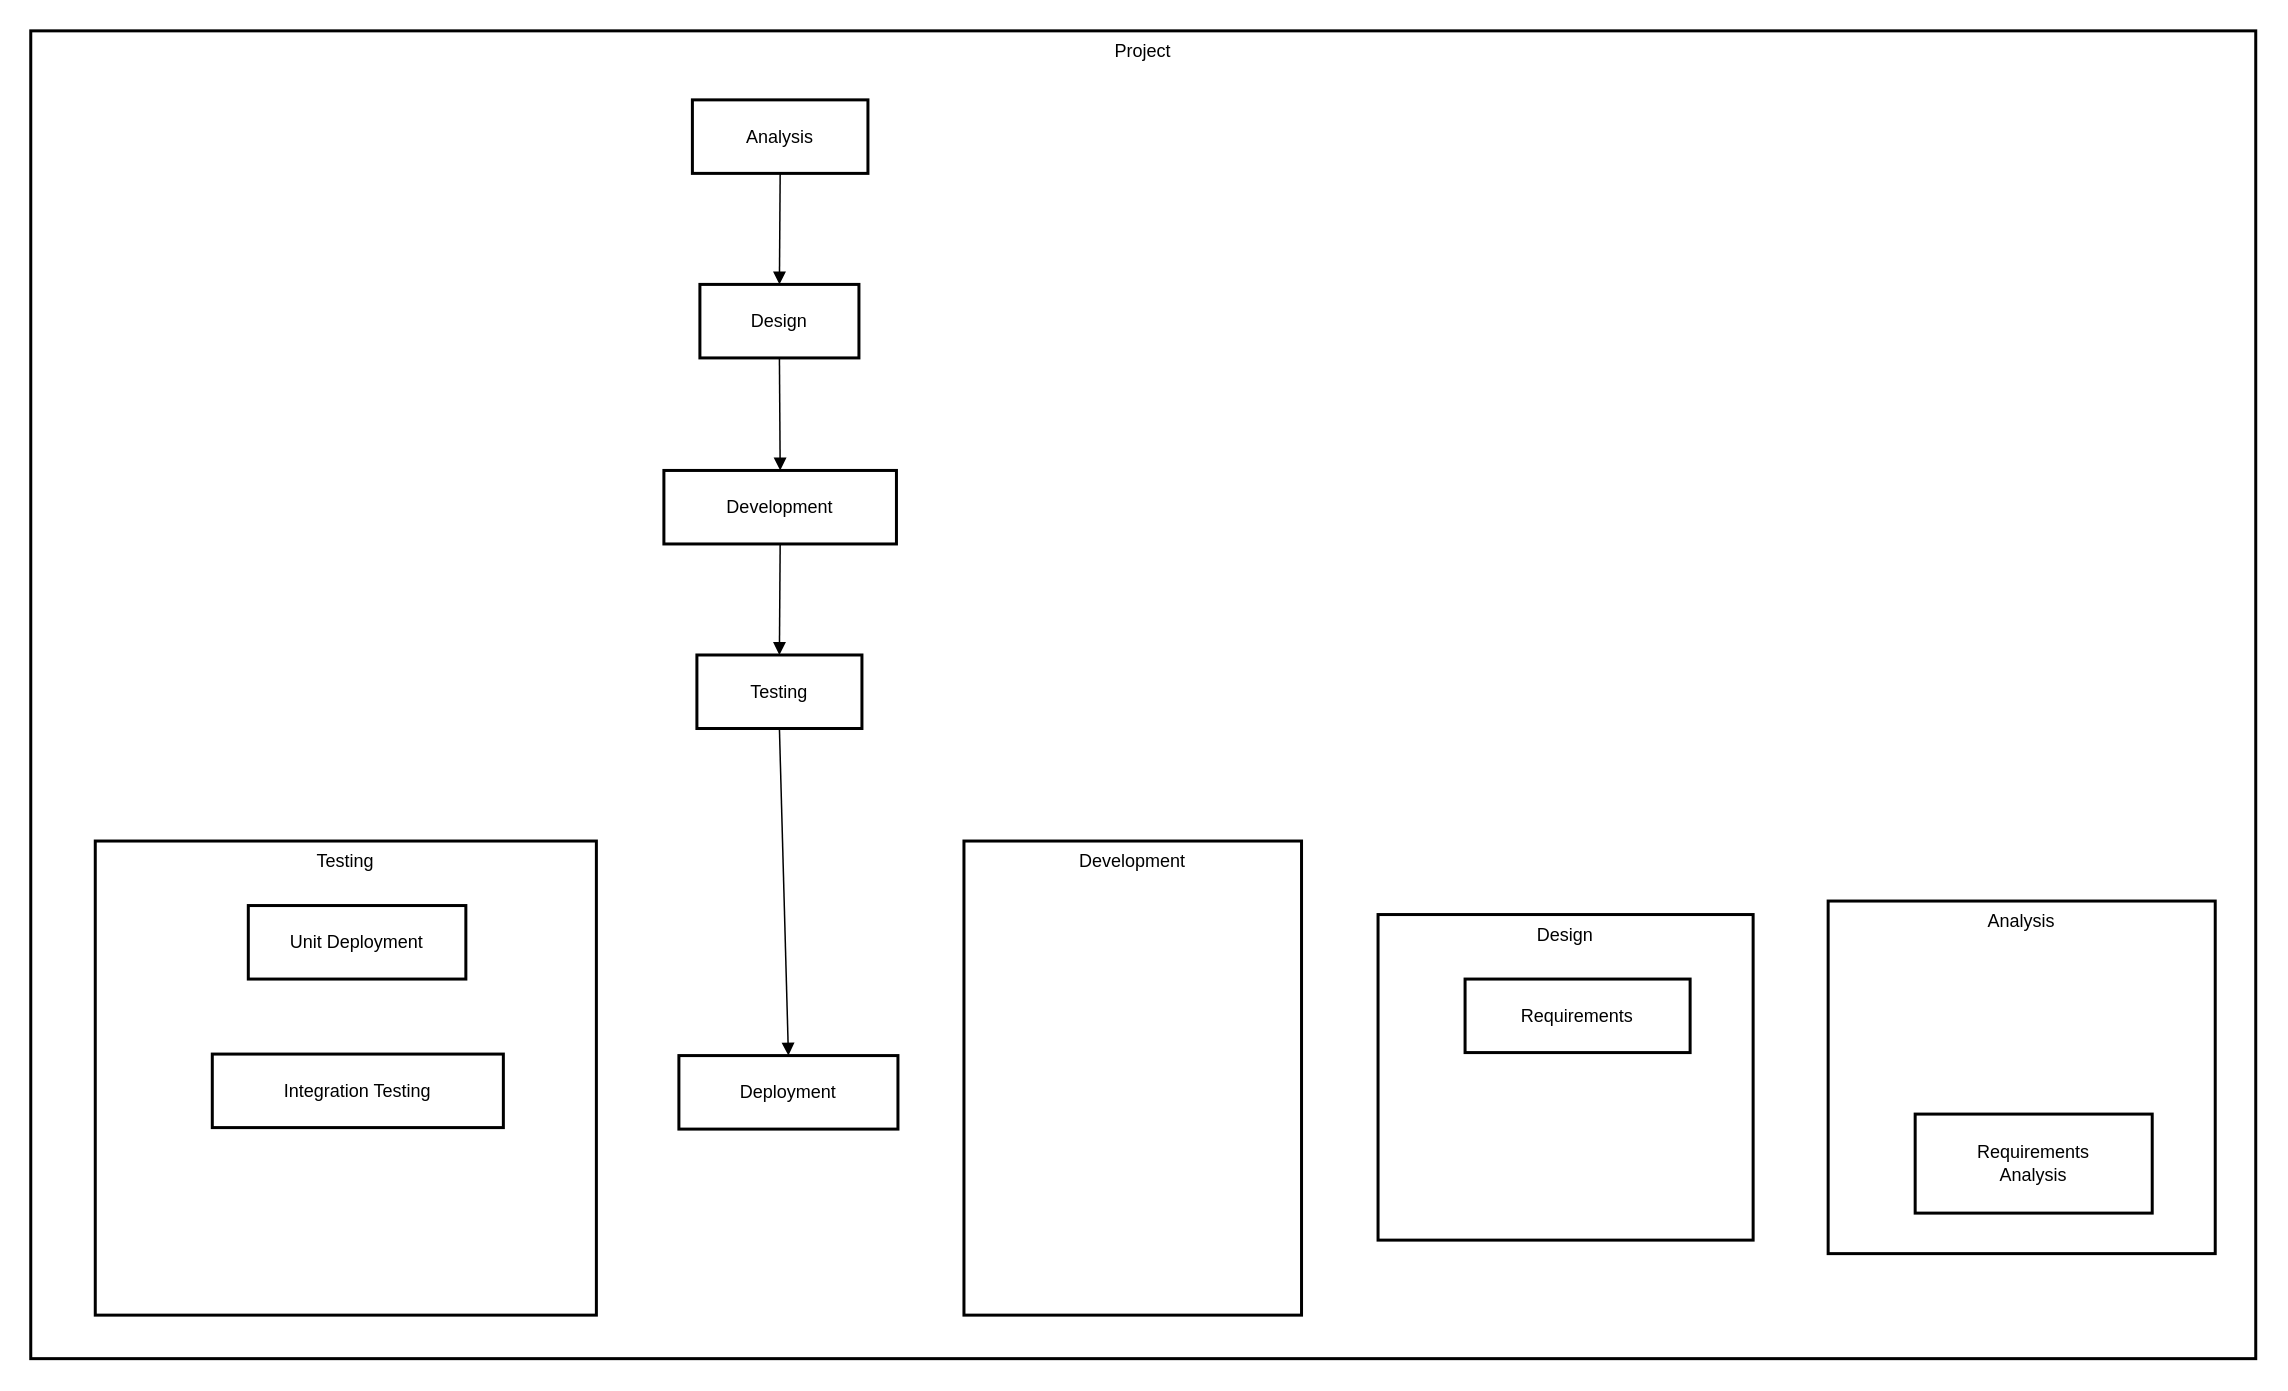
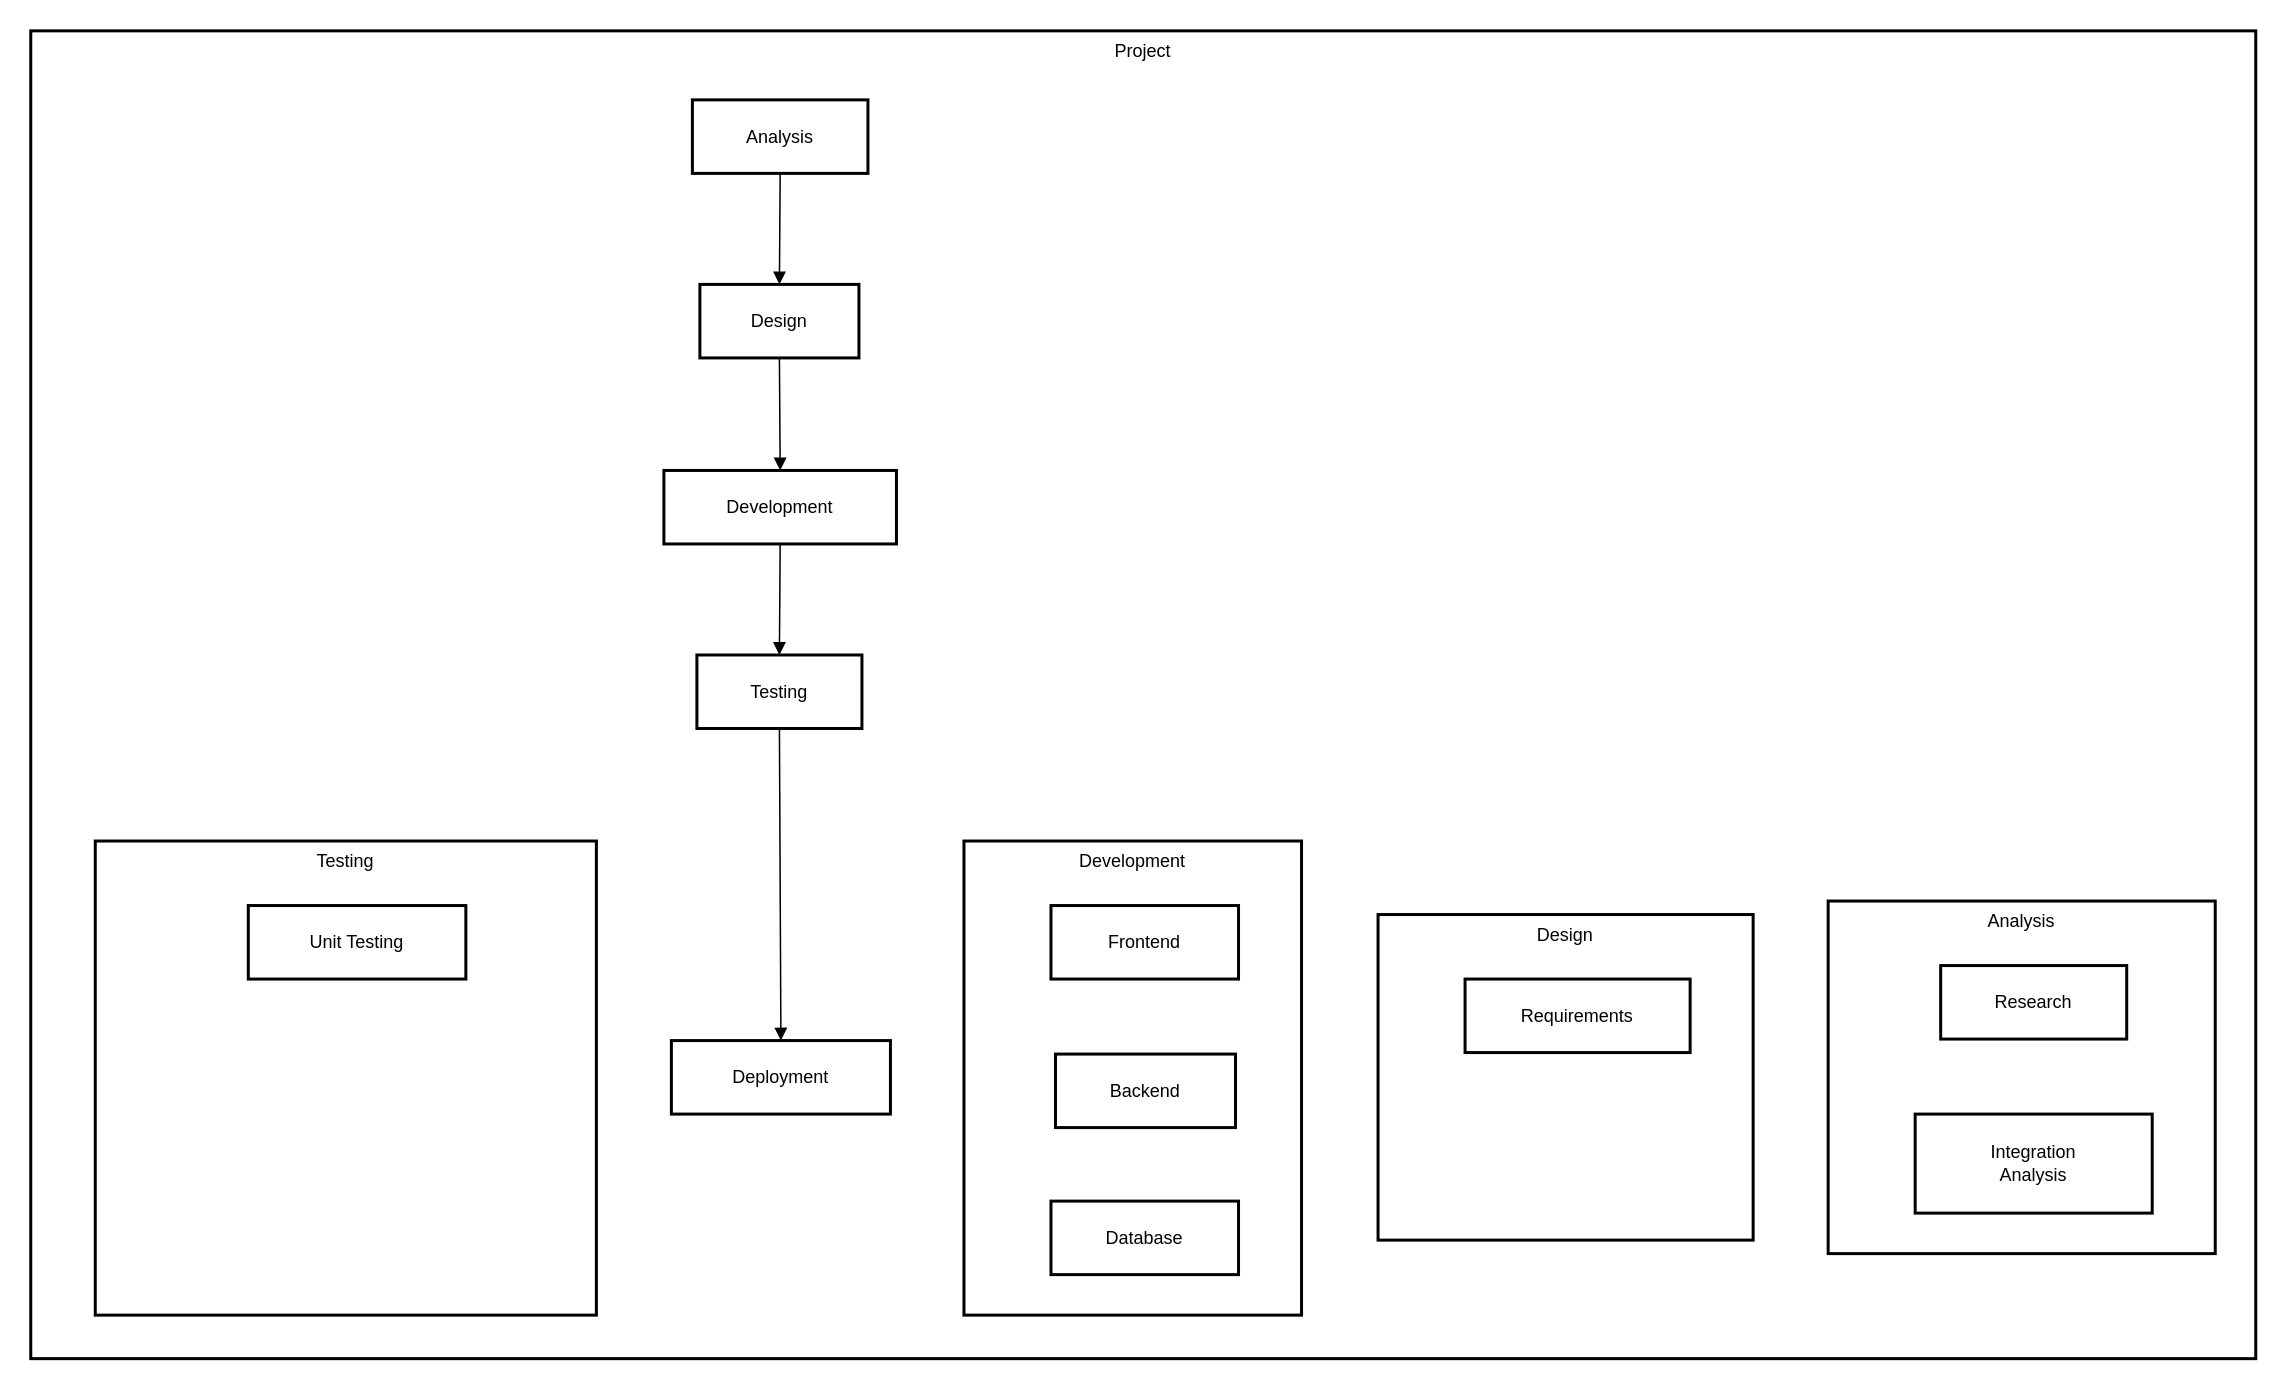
+ <mxCell id="12" value="Frontend" style="whiteSpace=wrap;strokeWidth=2;" vertex="1" parent="11"><mxGeometry x="58" y="43" width="125" height="49" as="geometry" /></mxCell>
- <mxCell id="4" value="Unit Deployment" style="whiteSpace=wrap;strokeWidth=2;" vertex="1" parent="3"><mxGeometry x="102" y="43" width="145" height="49" as="geometry" /></mxCell>
+ <mxCell id="4" value="Unit Testing" style="whiteSpace=wrap;strokeWidth=2;" vertex="1" parent="3"><mxGeometry x="102" y="43" width="145" height="49" as="geometry" /></mxCell>
+ <mxCell id="18" value="Research" style="whiteSpace=wrap;strokeWidth=2;" vertex="1" parent="17"><mxGeometry x="75" y="43" width="124" height="49" as="geometry" /></mxCell>
- <mxCell id="5" value="Integration Testing" style="whiteSpace=wrap;strokeWidth=2;" vertex="1" parent="3"><mxGeometry x="78" y="142" width="194" height="49" as="geometry" /></mxCell>
+ <mxCell id="13" value="Backend" style="whiteSpace=wrap;strokeWidth=2;" vertex="1" parent="11"><mxGeometry x="61" y="142" width="120" height="49" as="geometry" /></mxCell>
- <mxCell id="10" value="Deployment" style="whiteSpace=wrap;strokeWidth=2;" vertex="1" parent="2"><mxGeometry x="432" y="683" width="146" height="49" as="geometry" /></mxCell>
+ <mxCell id="10" value="Deployment" style="whiteSpace=wrap;strokeWidth=2;" vertex="1" parent="2"><mxGeometry x="427" y="673" width="146" height="49" as="geometry" /></mxCell>
- <mxCell id="19" value="Requirements&#10;Analysis" style="whiteSpace=wrap;strokeWidth=2;" vertex="1" parent="17"><mxGeometry x="58" y="142" width="158" height="66" as="geometry" /></mxCell>
+ <mxCell id="19" value="Integration&#10;Analysis" style="whiteSpace=wrap;strokeWidth=2;" vertex="1" parent="17"><mxGeometry x="58" y="142" width="158" height="66" as="geometry" /></mxCell>
+ <mxCell id="14" value="Database" style="whiteSpace=wrap;strokeWidth=2;" vertex="1" parent="11"><mxGeometry x="58" y="240" width="125" height="49" as="geometry" /></mxCell>
